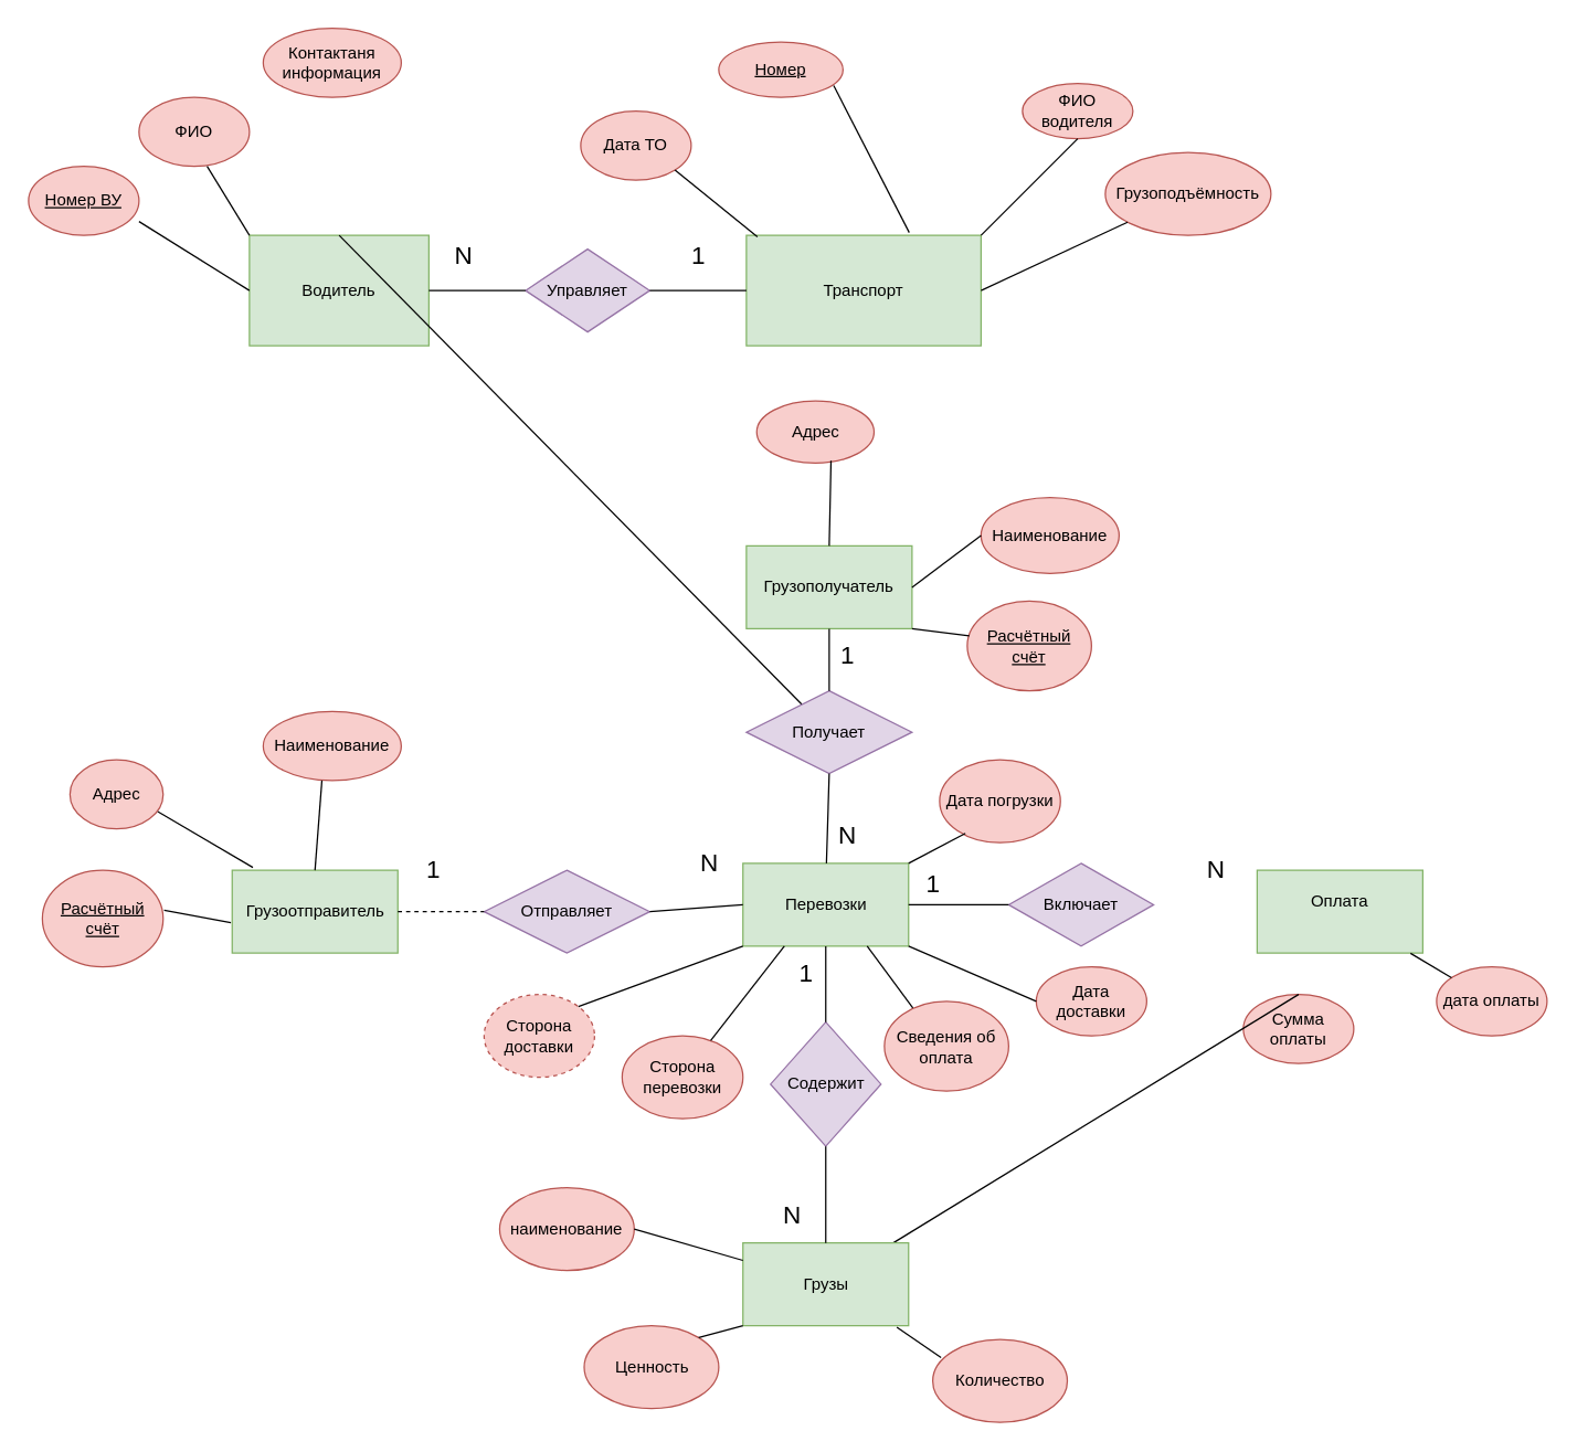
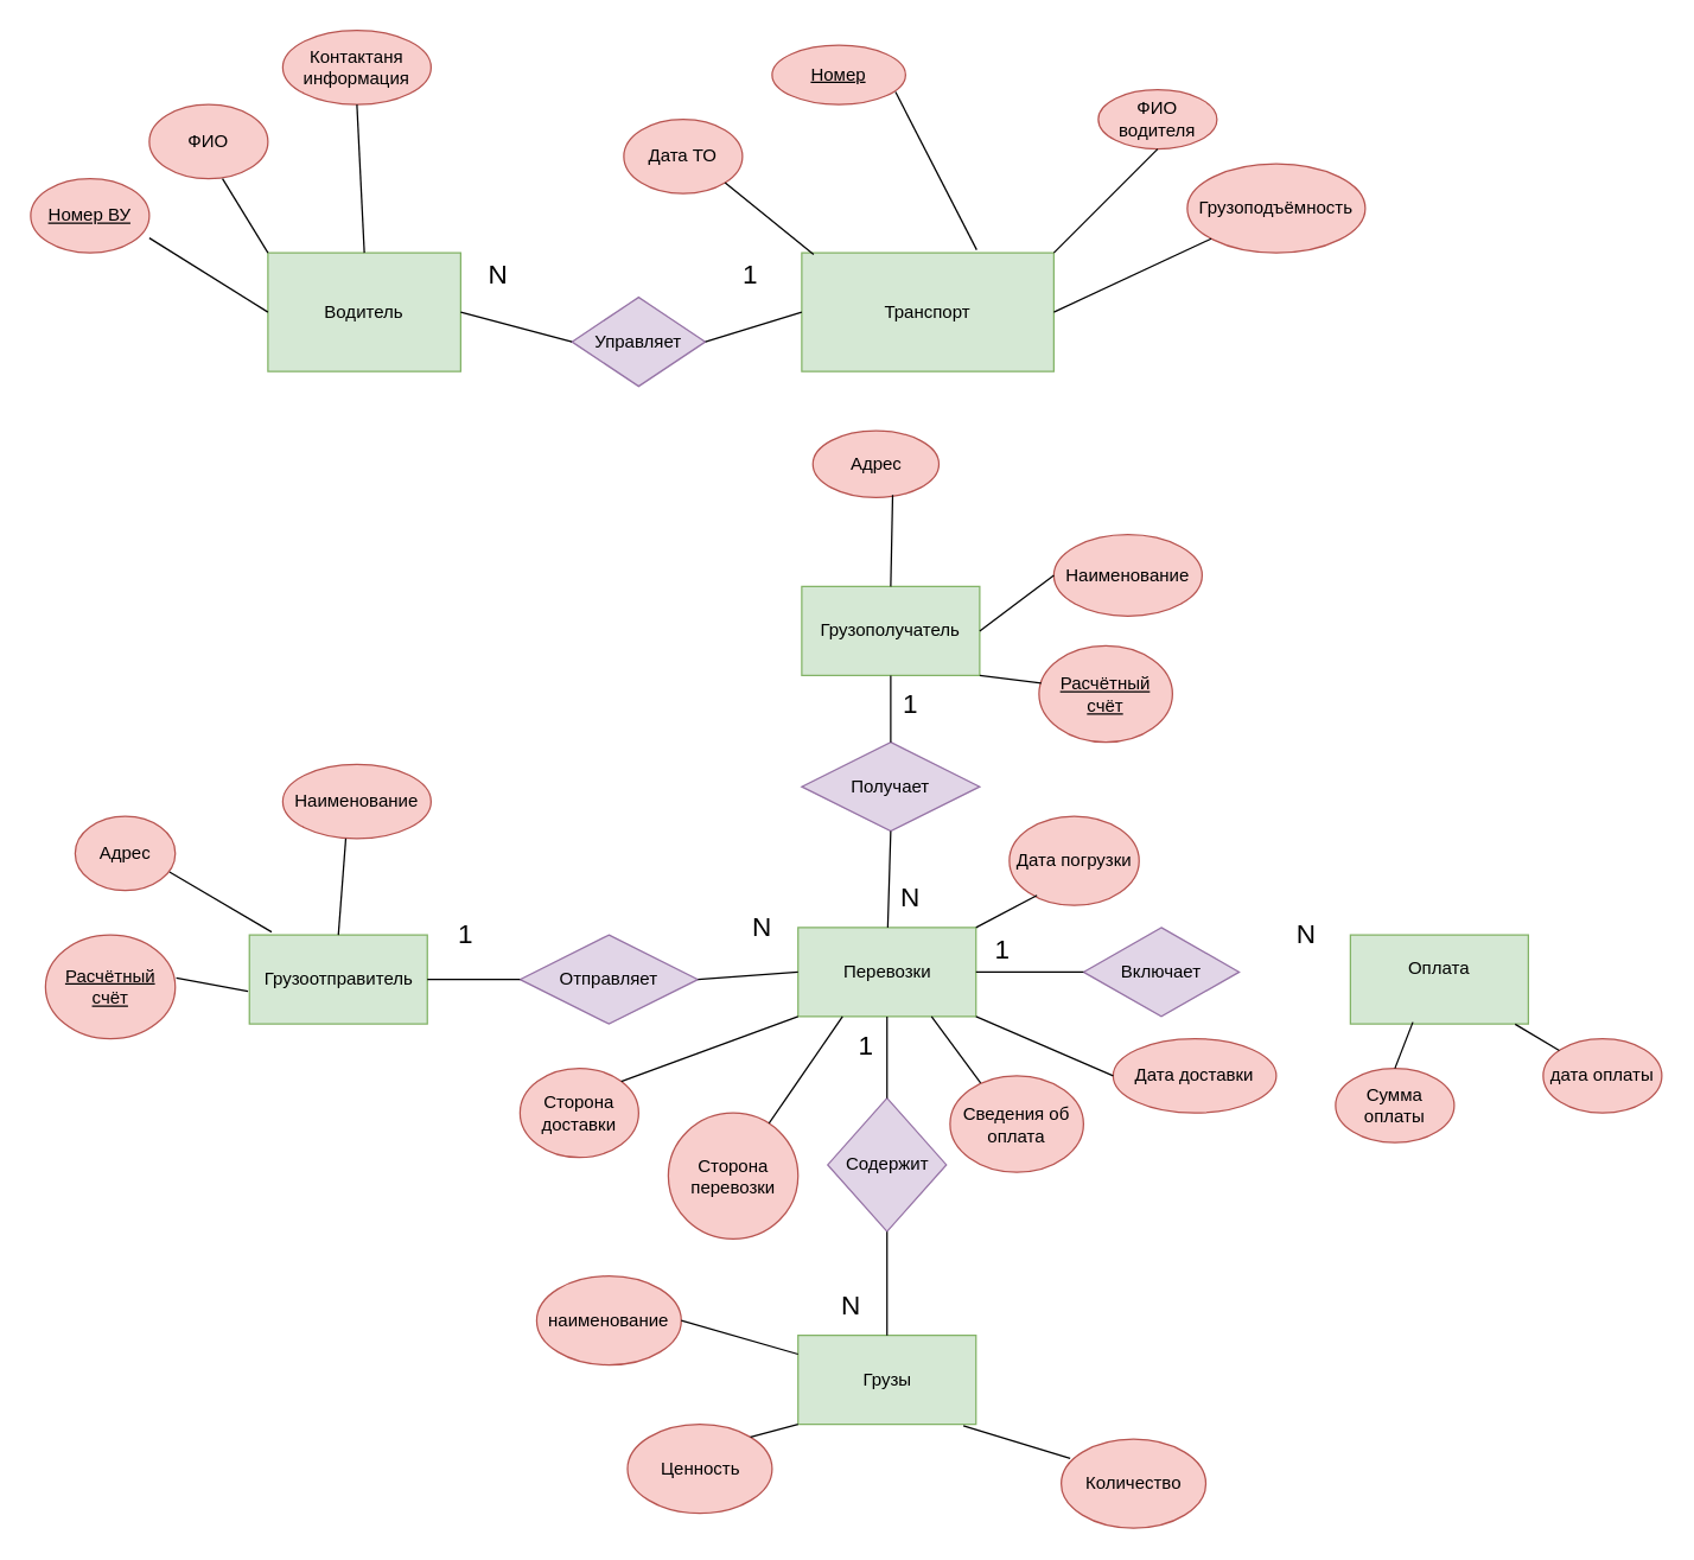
- <mxCell id="17" value="Управляет" style="rhombus;whiteSpace=wrap;html=1;fillColor=#e1d5e7;strokeColor=#9673a6;" parent="1" vertex="1"><mxGeometry x="380" y="180" width="90" height="60" as="geometry" /></mxCell>
+ <mxCell id="17" value="Управляет" style="rhombus;whiteSpace=wrap;html=1;fillColor=#e1d5e7;strokeColor=#9673a6;" parent="1" vertex="1"><mxGeometry x="385" y="200" width="90" height="60" as="geometry" /></mxCell>
- <mxCell id="23" value="" style="endArrow=none;html=1;rounded=0;exitX=0.5;exitY=0;exitDx=0;exitDy=0;" parent="1" source="6" target="50" edge="1"><mxGeometry width="50" height="50" relative="1" as="geometry"><mxPoint x="320" y="180" as="sourcePoint" /><mxPoint x="370" y="130" as="targetPoint" /></mxGeometry></mxCell>
+ <mxCell id="23" value="" style="endArrow=none;html=1;rounded=0;exitX=0.5;exitY=0;exitDx=0;exitDy=0;entryX=0.5;entryY=1;entryDx=0;entryDy=0;" parent="1" source="6" target="20" edge="1"><mxGeometry width="50" height="50" relative="1" as="geometry"><mxPoint x="320" y="180" as="sourcePoint" /><mxPoint x="370" y="130" as="targetPoint" /></mxGeometry></mxCell>
- <mxCell id="56" value="" style="endArrow=none;html=1;rounded=0;exitX=1;exitY=0.5;exitDx=0;exitDy=0;entryX=0;entryY=0.5;entryDx=0;entryDy=0;dashed=1;" parent="1" source="3" target="55" edge="1"><mxGeometry width="50" height="50" relative="1" as="geometry"><mxPoint x="290" y="690" as="sourcePoint" /><mxPoint x="340" y="640" as="targetPoint" /></mxGeometry></mxCell>
+ <mxCell id="56" value="" style="endArrow=none;html=1;rounded=0;exitX=1;exitY=0.5;exitDx=0;exitDy=0;entryX=0;entryY=0.5;entryDx=0;entryDy=0;" parent="1" source="3" target="55" edge="1"><mxGeometry width="50" height="50" relative="1" as="geometry"><mxPoint x="290" y="690" as="sourcePoint" /><mxPoint x="340" y="640" as="targetPoint" /></mxGeometry></mxCell>
- <mxCell id="42" value="Дата доставки" style="ellipse;whiteSpace=wrap;html=1;fillColor=#f8cecc;strokeColor=#b85450;" parent="1" vertex="1"><mxGeometry x="750" y="700" width="80" height="50" as="geometry" /></mxCell>
+ <mxCell id="42" value="Дата доставки" style="ellipse;whiteSpace=wrap;html=1;fillColor=#f8cecc;strokeColor=#b85450;" parent="1" vertex="1"><mxGeometry x="750" y="700" width="110" height="50" as="geometry" /></mxCell>
- <mxCell id="39" value="Сторона доставки" style="ellipse;whiteSpace=wrap;html=1;fillColor=#f8cecc;strokeColor=#b85450;dashed=1;" parent="1" vertex="1"><mxGeometry x="350" y="720" width="80" height="60" as="geometry" /></mxCell>
+ <mxCell id="39" value="Сторона доставки" style="ellipse;whiteSpace=wrap;html=1;fillColor=#f8cecc;strokeColor=#b85450;" parent="1" vertex="1"><mxGeometry x="350" y="720" width="80" height="60" as="geometry" /></mxCell>
- <mxCell id="40" value="Сторона перевозки" style="ellipse;whiteSpace=wrap;html=1;fillColor=#f8cecc;strokeColor=#b85450;" parent="1" vertex="1"><mxGeometry x="450" y="750" width="87.5" height="60" as="geometry" /></mxCell>
+ <mxCell id="40" value="Сторона перевозки" style="ellipse;whiteSpace=wrap;html=1;fillColor=#f8cecc;strokeColor=#b85450;" parent="1" vertex="1"><mxGeometry x="450" y="750" width="87.5" height="85" as="geometry" /></mxCell>
- <mxCell id="62" value="" style="endArrow=none;html=1;rounded=0;exitX=0.5;exitY=0;exitDx=0;exitDy=0;" parent="1" source="60" target="70" edge="1"><mxGeometry width="50" height="50" relative="1" as="geometry"><mxPoint x="980" y="820" as="sourcePoint" /><mxPoint x="1030" y="770" as="targetPoint" /></mxGeometry></mxCell>
+ <mxCell id="62" value="" style="endArrow=none;html=1;rounded=0;exitX=0.5;exitY=0;exitDx=0;exitDy=0;entryX=0.351;entryY=0.98;entryDx=0;entryDy=0;entryPerimeter=0;" parent="1" source="60" target="7" edge="1"><mxGeometry width="50" height="50" relative="1" as="geometry"><mxPoint x="980" y="820" as="sourcePoint" /><mxPoint x="1030" y="770" as="targetPoint" /></mxGeometry></mxCell>
- <mxCell id="74" value="Количество" style="ellipse;whiteSpace=wrap;html=1;fillColor=#f8cecc;strokeColor=#b85450;" parent="1" vertex="1"><mxGeometry x="675" y="970" width="97.5" height="60" as="geometry" /></mxCell>
+ <mxCell id="74" value="Количество" style="ellipse;whiteSpace=wrap;html=1;fillColor=#f8cecc;strokeColor=#b85450;" parent="1" vertex="1"><mxGeometry x="715" y="970" width="97.5" height="60" as="geometry" /></mxCell>
